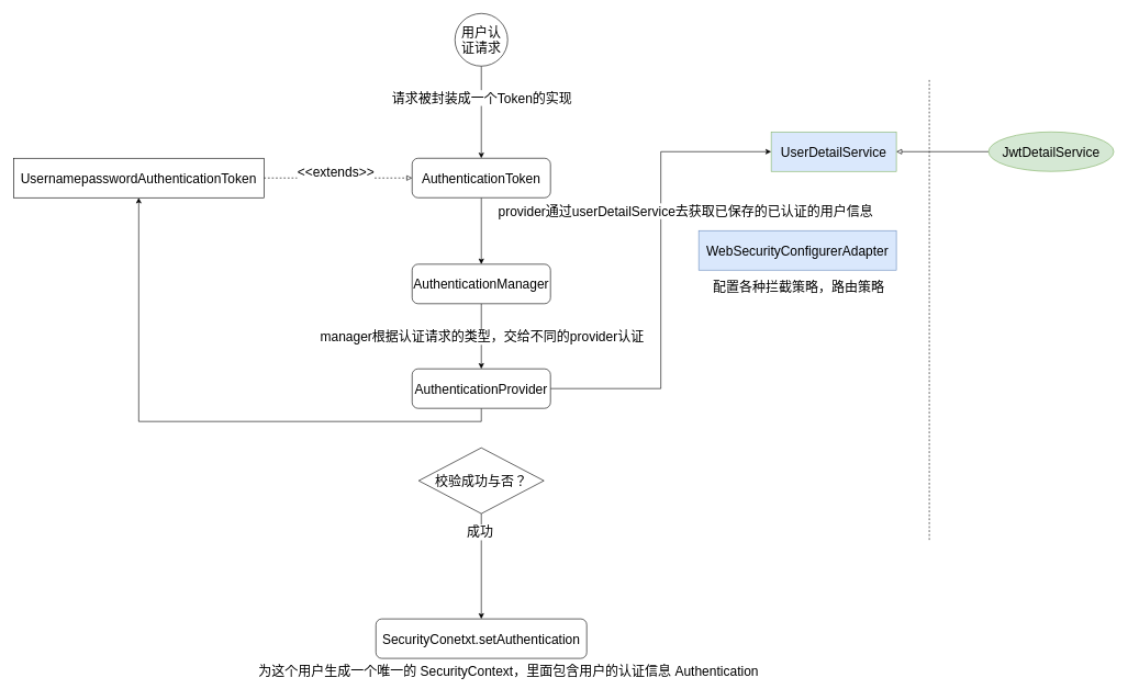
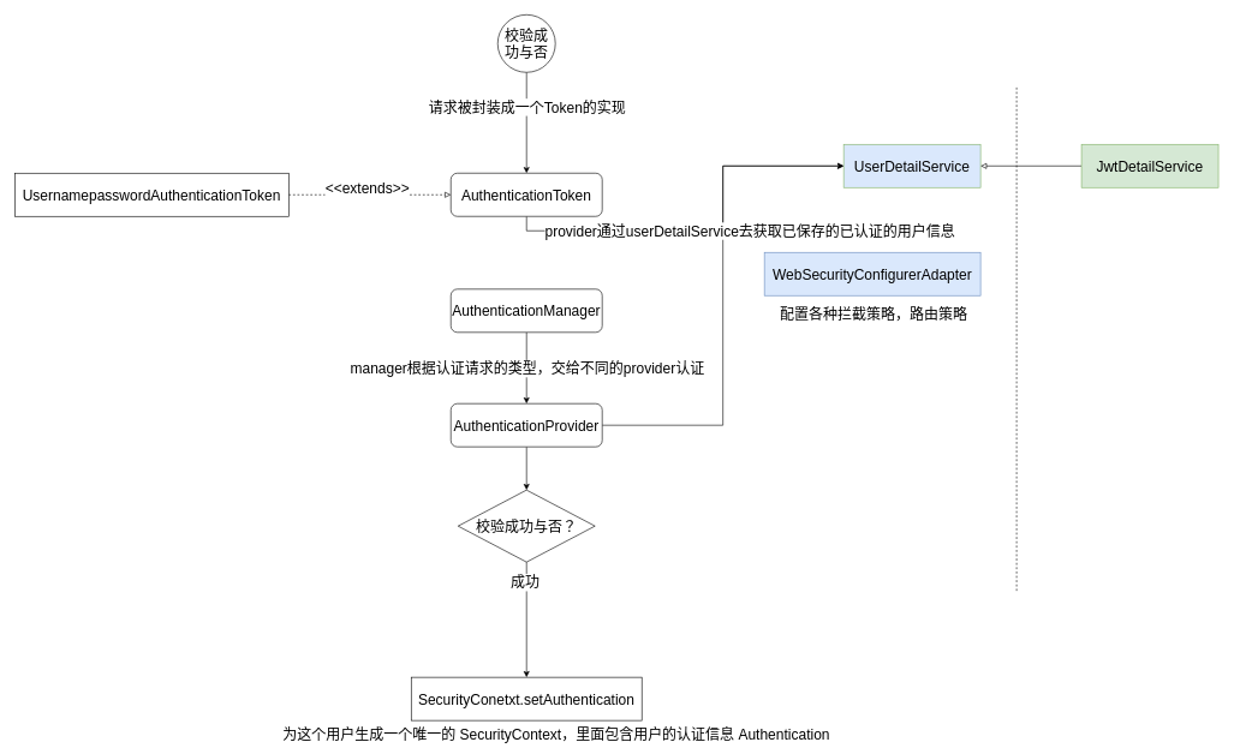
- <mxCell id="10" value="用户认证请求" style="ellipse;whiteSpace=wrap;html=1;aspect=fixed;fontSize=20;" parent="1" vertex="1"><mxGeometry x="690" y="20" width="80" height="80" as="geometry" /></mxCell>
+ <mxCell id="10" value="校验成功与否" style="ellipse;whiteSpace=wrap;html=1;aspect=fixed;fontSize=20;" parent="1" vertex="1"><mxGeometry x="690" y="20" width="80" height="80" as="geometry" /></mxCell>
- <mxCell id="4" value="JwtDetailService" style="ellipse;whiteSpace=wrap;html=1;fontSize=20;fillColor=#d5e8d4;strokeColor=#82b366;" parent="1" vertex="1"><mxGeometry x="1500" y="200" width="190" height="60" as="geometry" /></mxCell>
+ <mxCell id="4" value="JwtDetailService" style="rounded=0;whiteSpace=wrap;html=1;fontSize=20;fillColor=#d5e8d4;strokeColor=#82b366;" parent="1" vertex="1"><mxGeometry x="1500" y="200" width="190" height="60" as="geometry" /></mxCell>
- <mxCell id="11" style="edgeStyle=orthogonalEdgeStyle;rounded=0;orthogonalLoop=1;jettySize=auto;html=1;exitX=0.5;exitY=1;exitDx=0;exitDy=0;endArrow=classic;endFill=1;fontSize=20;" parent="1" source="12" target="15" edge="1"><mxGeometry relative="1" as="geometry" /></mxCell>
+ <mxCell id="11" style="edgeStyle=orthogonalEdgeStyle;rounded=0;orthogonalLoop=1;jettySize=auto;html=1;exitX=0.5;exitY=1;exitDx=0;exitDy=0;endArrow=classic;endFill=1;fontSize=20;" parent="1" source="12" target="2" edge="1"><mxGeometry relative="1" as="geometry" /></mxCell>
- <mxCell id="16" style="edgeStyle=orthogonalEdgeStyle;rounded=0;orthogonalLoop=1;jettySize=auto;html=1;exitX=0.5;exitY=1;exitDx=0;exitDy=0;endArrow=classic;endFill=1;fontSize=20;" parent="1" source="19" target="26" edge="1"><mxGeometry relative="1" as="geometry" /></mxCell>
+ <mxCell id="16" style="edgeStyle=orthogonalEdgeStyle;rounded=0;orthogonalLoop=1;jettySize=auto;html=1;exitX=0.5;exitY=1;exitDx=0;exitDy=0;entryX=0.5;entryY=0;entryDx=0;entryDy=0;endArrow=classic;endFill=1;fontSize=20;" parent="1" source="19" target="22" edge="1"><mxGeometry relative="1" as="geometry" /></mxCell>
- <mxCell id="23" value="&lt;span&gt;SecurityConetxt.setAuthentication&lt;/span&gt;" style="whiteSpace=wrap;html=1;fontSize=20;rounded=1;" parent="1" vertex="1"><mxGeometry x="570" y="940" width="320" height="60" as="geometry" /></mxCell>
+ <mxCell id="23" value="&lt;span&gt;SecurityConetxt.setAuthentication&lt;/span&gt;" style="rounded=0;whiteSpace=wrap;html=1;fontSize=20;" parent="1" vertex="1"><mxGeometry x="570" y="940" width="320" height="60" as="geometry" /></mxCell>
